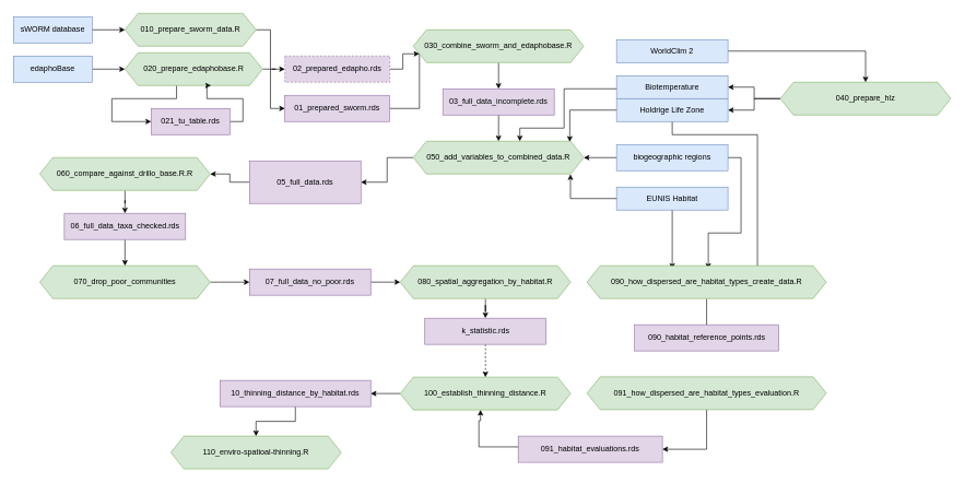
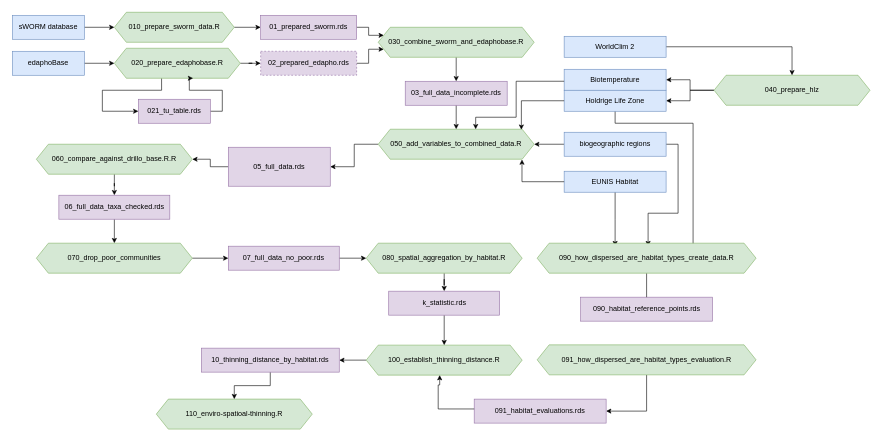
- <mxCell id="12" value="01_prepared_sworm.rds" style="rounded=0;whiteSpace=wrap;html=1;fillColor=#e1d5e7;strokeColor=#9673a6;" vertex="1" parent="1"><mxGeometry x="434" y="145" width="160" height="40" as="geometry" /></mxCell>
+ <mxCell id="12" value="01_prepared_sworm.rds" style="rounded=0;whiteSpace=wrap;html=1;fillColor=#e1d5e7;strokeColor=#9673a6;" vertex="1" parent="1"><mxGeometry x="434" y="25" width="160" height="40" as="geometry" /></mxCell>
- <mxCell id="51" style="edgeStyle=orthogonalEdgeStyle;rounded=0;orthogonalLoop=1;jettySize=auto;html=1;dashed=1;" edge="1" parent="1" source="52" target="49"><mxGeometry relative="1" as="geometry" /></mxCell>
+ <mxCell id="51" style="edgeStyle=orthogonalEdgeStyle;rounded=0;orthogonalLoop=1;jettySize=auto;html=1;" edge="1" parent="1" source="52" target="49"><mxGeometry relative="1" as="geometry" /></mxCell>
